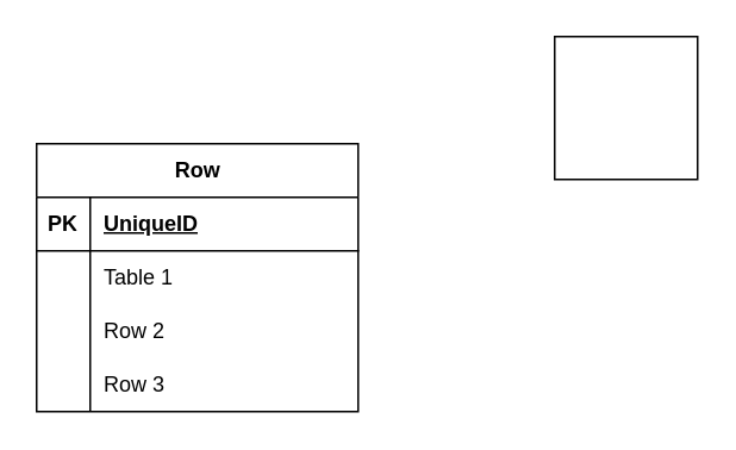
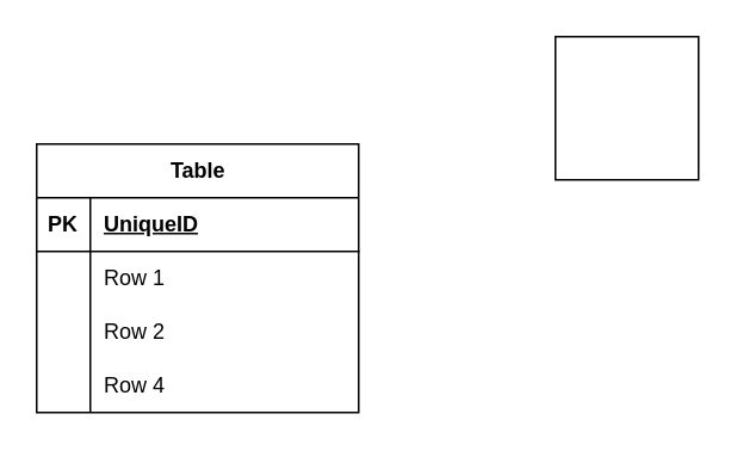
- <mxCell id="2" value="Row" style="shape=table;startSize=30;container=1;collapsible=1;childLayout=tableLayout;fixedRows=1;rowLines=0;fontStyle=1;align=center;resizeLast=1;html=1;" parent="1" vertex="1"><mxGeometry x="20" y="80" width="180" height="150" as="geometry" /></mxCell>
+ <mxCell id="2" value="Table" style="shape=table;startSize=30;container=1;collapsible=1;childLayout=tableLayout;fixedRows=1;rowLines=0;fontStyle=1;align=center;resizeLast=1;html=1;" parent="1" vertex="1"><mxGeometry x="20" y="80" width="180" height="150" as="geometry" /></mxCell>
- <mxCell id="8" value="Table 1" style="shape=partialRectangle;connectable=0;fillColor=none;top=0;left=0;bottom=0;right=0;align=left;spacingLeft=6;overflow=hidden;whiteSpace=wrap;html=1;" parent="6" vertex="1"><mxGeometry x="30" width="150" height="30" as="geometry"><mxRectangle width="150" height="30" as="alternateBounds" /></mxGeometry></mxCell>
+ <mxCell id="8" value="Row 1" style="shape=partialRectangle;connectable=0;fillColor=none;top=0;left=0;bottom=0;right=0;align=left;spacingLeft=6;overflow=hidden;whiteSpace=wrap;html=1;" parent="6" vertex="1"><mxGeometry x="30" width="150" height="30" as="geometry"><mxRectangle width="150" height="30" as="alternateBounds" /></mxGeometry></mxCell>
- <mxCell id="14" value="Row 3" style="shape=partialRectangle;connectable=0;fillColor=none;top=0;left=0;bottom=0;right=0;align=left;spacingLeft=6;overflow=hidden;whiteSpace=wrap;html=1;" parent="12" vertex="1"><mxGeometry x="30" width="150" height="30" as="geometry"><mxRectangle width="150" height="30" as="alternateBounds" /></mxGeometry></mxCell>
+ <mxCell id="14" value="Row 4" style="shape=partialRectangle;connectable=0;fillColor=none;top=0;left=0;bottom=0;right=0;align=left;spacingLeft=6;overflow=hidden;whiteSpace=wrap;html=1;" parent="12" vertex="1"><mxGeometry x="30" width="150" height="30" as="geometry"><mxRectangle width="150" height="30" as="alternateBounds" /></mxGeometry></mxCell>
